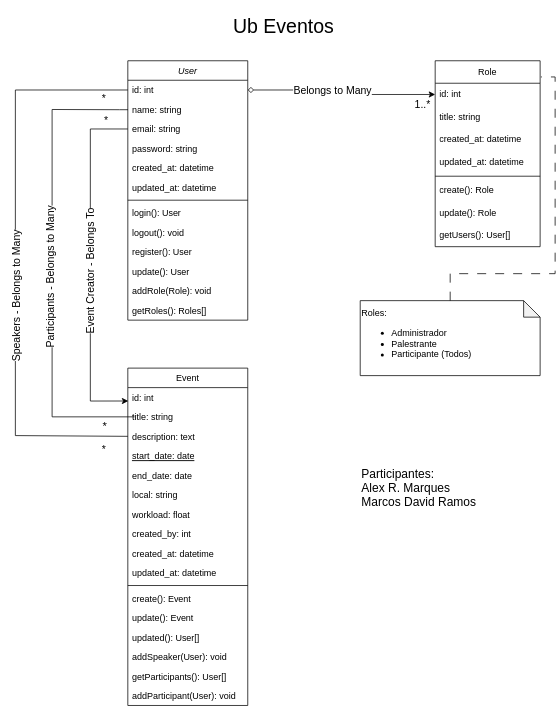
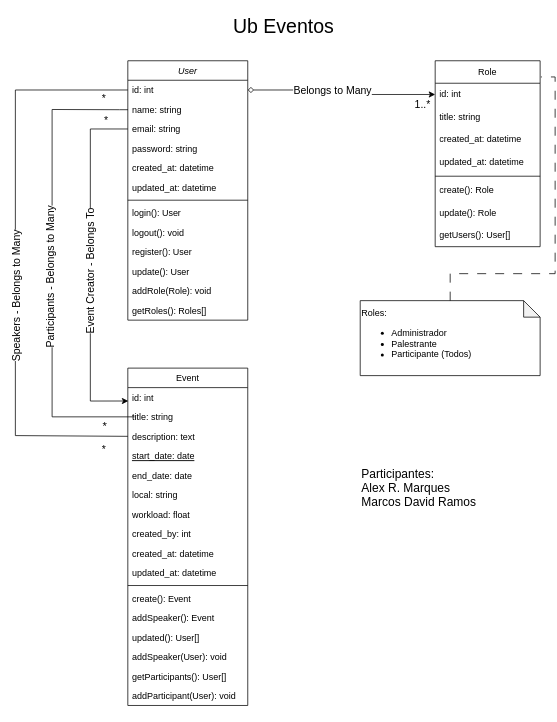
- <mxCell id="29" value="update(): Event" style="text;align=left;verticalAlign=top;spacingLeft=4;spacingRight=4;overflow=hidden;rotatable=0;points=[[0,0.5],[1,0.5]];portConstraint=eastwest;rounded=0;shadow=0;html=0;" vertex="1" parent="16"><mxGeometry y="320" width="160" height="26" as="geometry" /></mxCell>
+ <mxCell id="29" value="addSpeaker(): Event" style="text;align=left;verticalAlign=top;spacingLeft=4;spacingRight=4;overflow=hidden;rotatable=0;points=[[0,0.5],[1,0.5]];portConstraint=eastwest;rounded=0;shadow=0;html=0;" vertex="1" parent="16"><mxGeometry y="320" width="160" height="26" as="geometry" /></mxCell>
